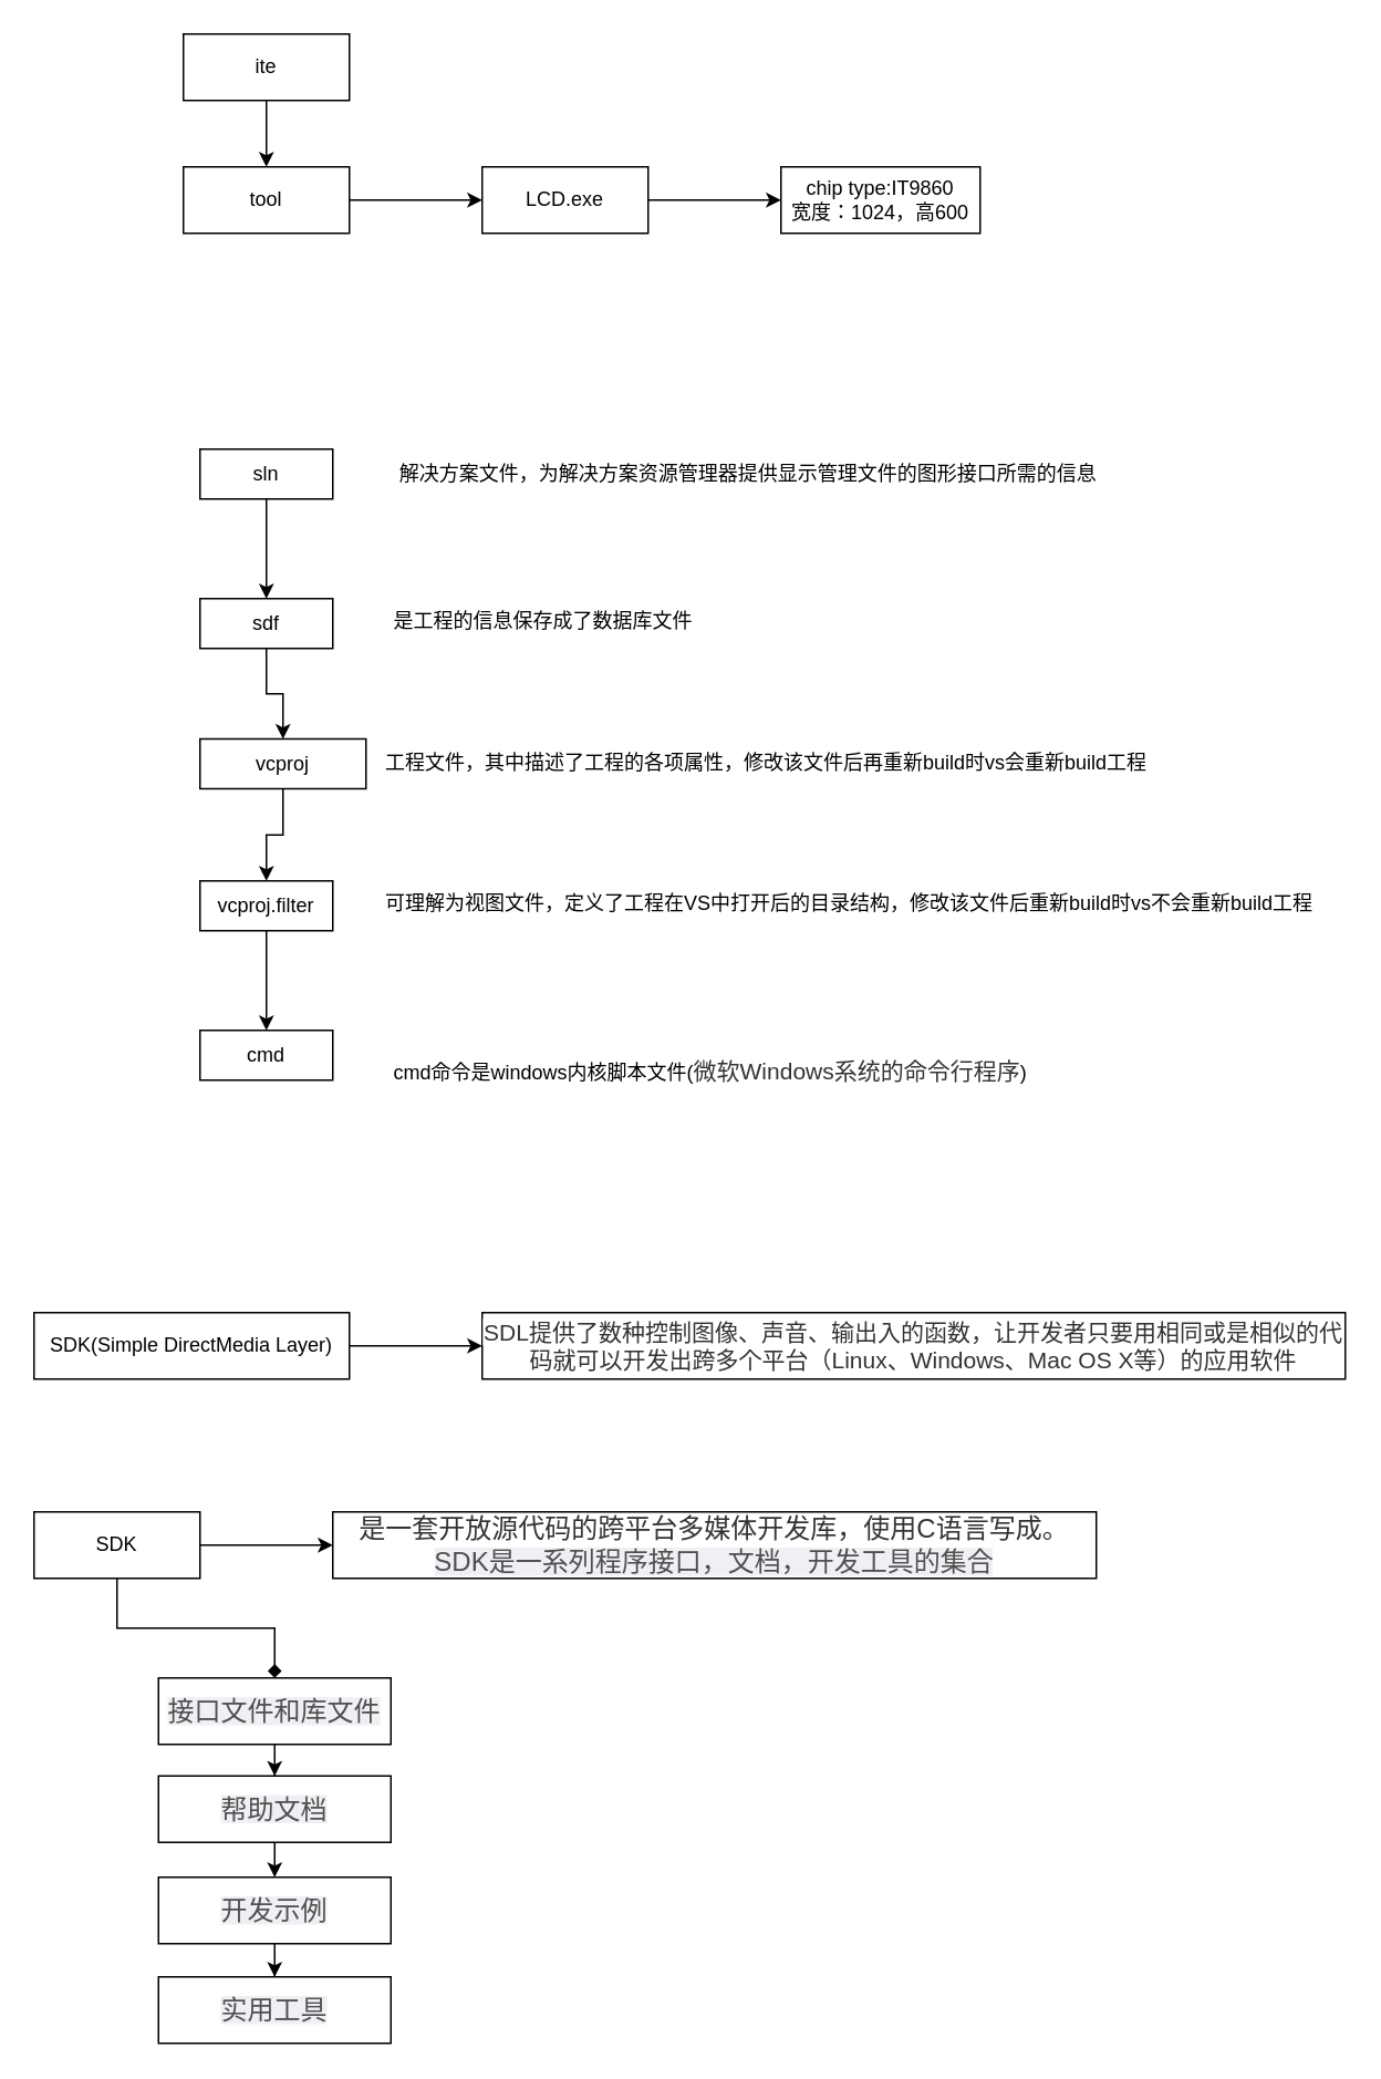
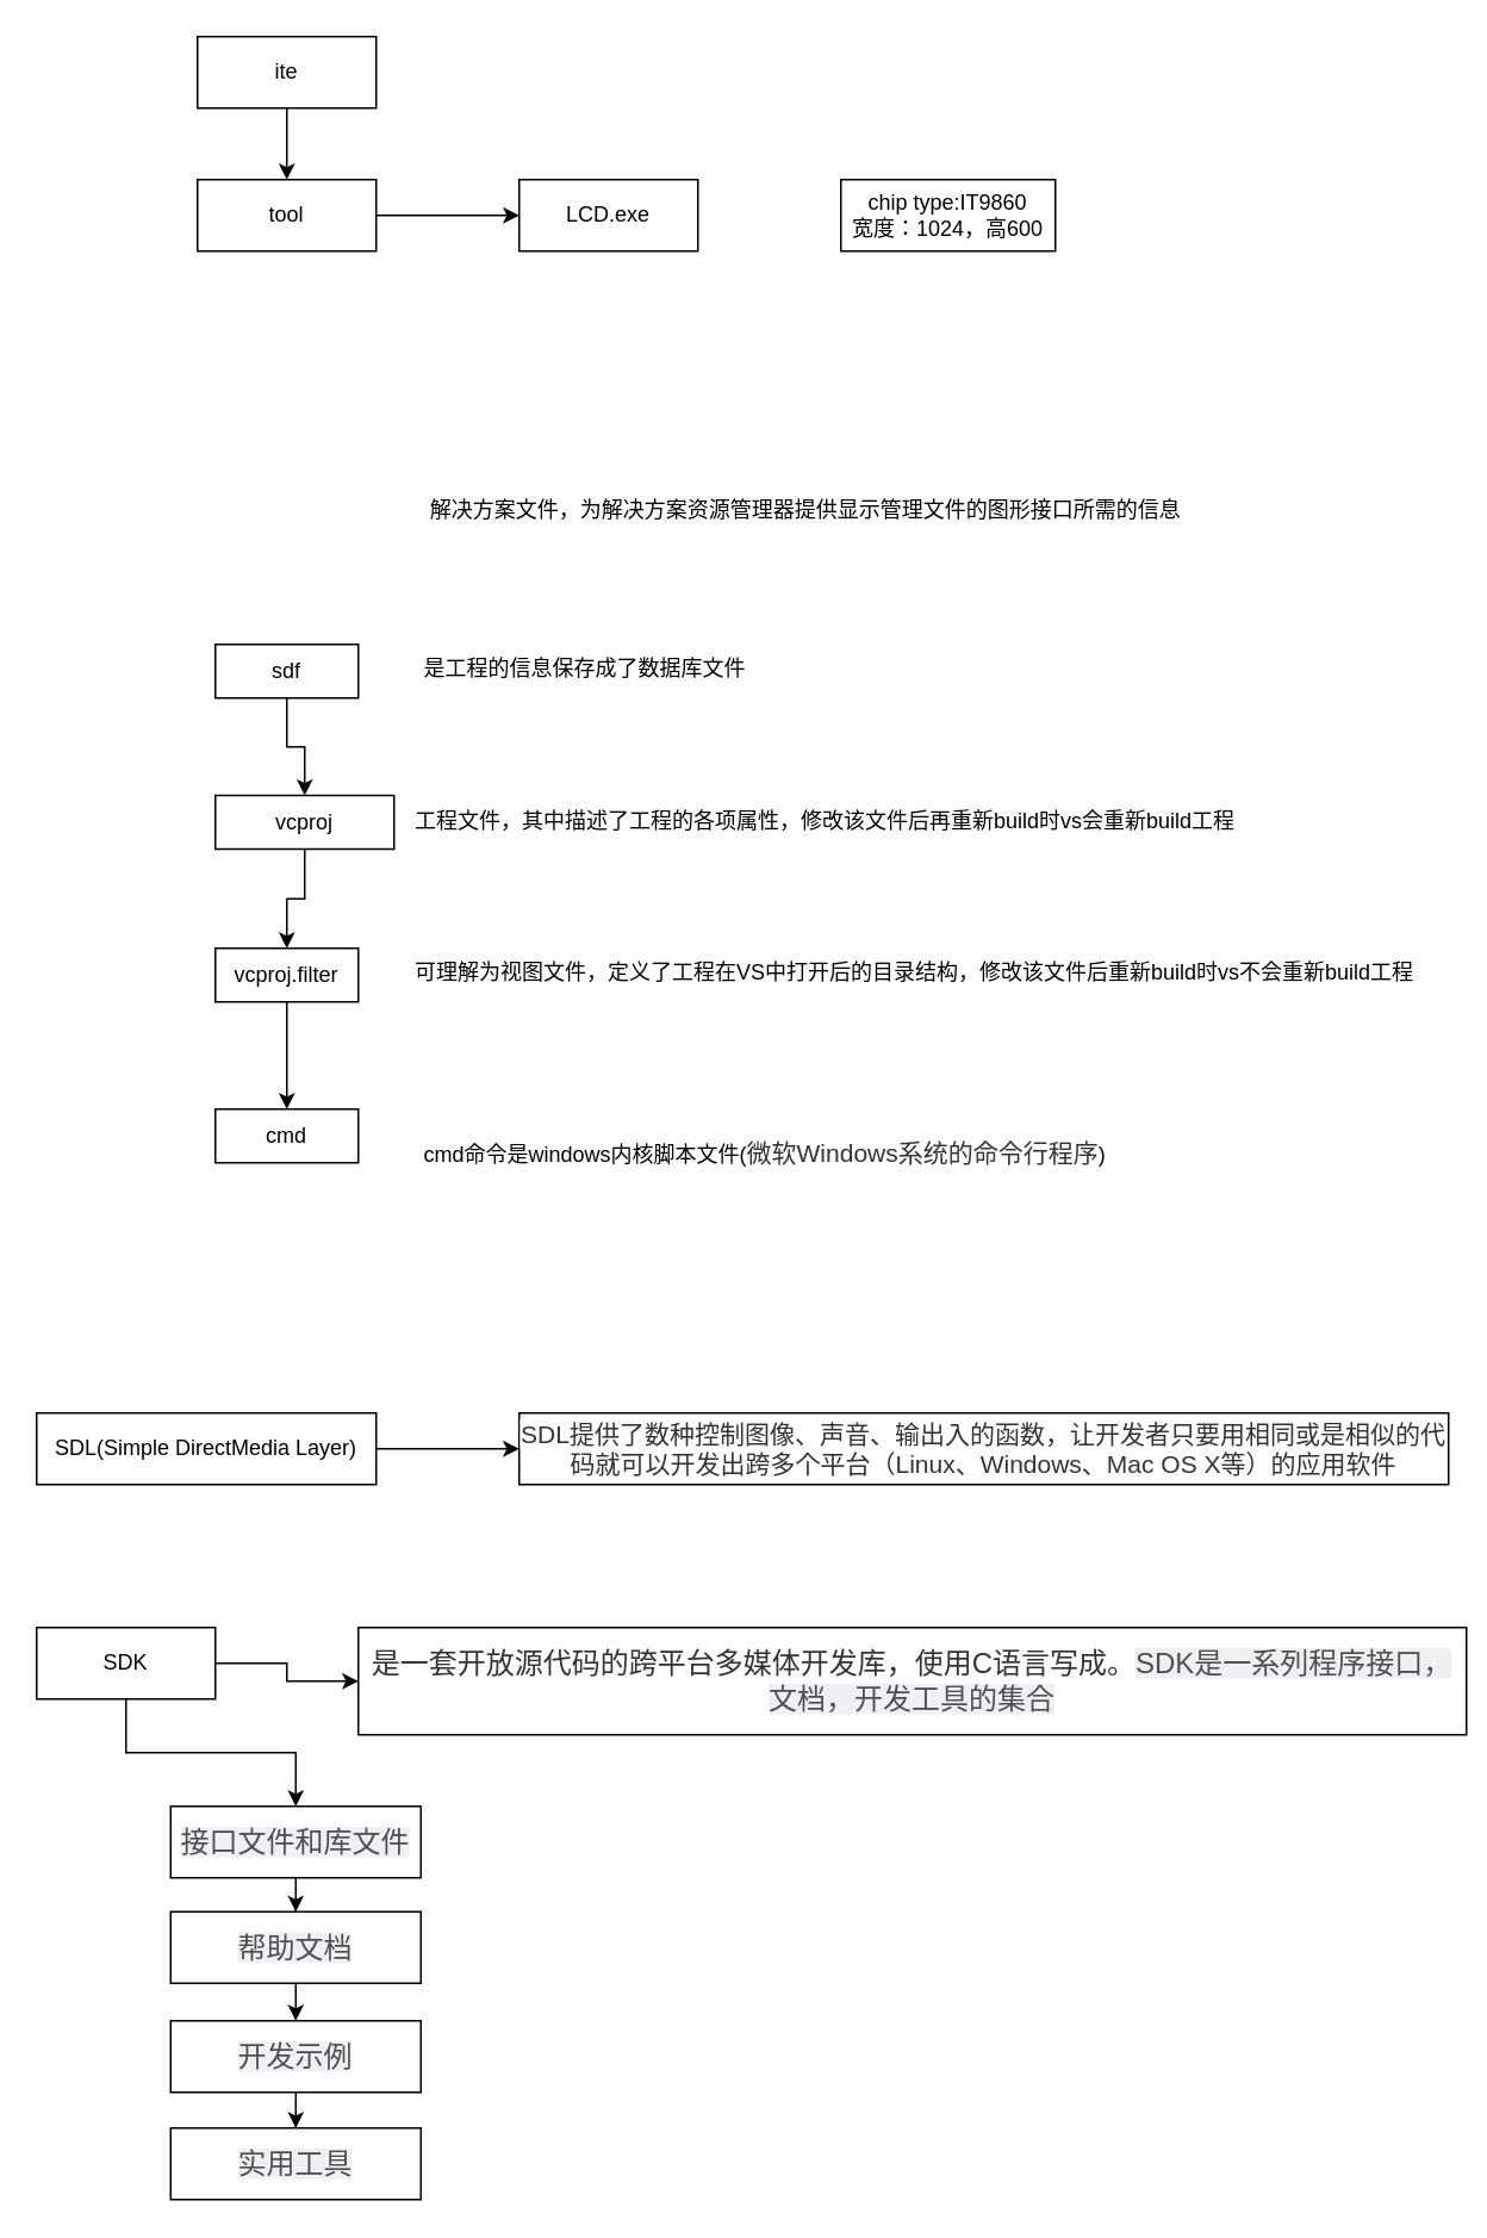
- <mxCell id="6" value="" style="edgeStyle=orthogonalEdgeStyle;rounded=0;orthogonalLoop=1;jettySize=auto;html=1;" parent="1" source="7" target="8" edge="1"><mxGeometry relative="1" as="geometry" /></mxCell>
- <mxCell id="10" value="sln" style="whiteSpace=wrap;html=1;" parent="1" vertex="1"><mxGeometry x="120" y="270" width="80" height="30" as="geometry" /></mxCell>
- <mxCell id="9" value="" style="edgeStyle=orthogonalEdgeStyle;rounded=0;orthogonalLoop=1;jettySize=auto;html=1;" parent="1" source="10" target="12" edge="1"><mxGeometry relative="1" as="geometry" /></mxCell>
- <mxCell id="24" value="SDK(Simple DirectMedia Layer)" style="whiteSpace=wrap;html=1;" vertex="1" parent="1"><mxGeometry x="20" y="790" width="190" height="40" as="geometry" /></mxCell>
+ <mxCell id="24" value="SDL(Simple DirectMedia Layer)" style="whiteSpace=wrap;html=1;" vertex="1" parent="1"><mxGeometry x="20" y="790" width="190" height="40" as="geometry" /></mxCell>
- <mxCell id="29" value="&lt;span style=&quot;color: rgb(51 , 51 , 51) ; font-family: &amp;#34;pingfang sc&amp;#34; , &amp;#34;lantinghei sc&amp;#34; , &amp;#34;microsoft yahei&amp;#34; , &amp;#34;arial&amp;#34; , , sans-serif , &amp;#34;tahoma&amp;#34; ; font-size: 16px ; background-color: rgb(255 , 255 , 255)&quot;&gt;是一套开放源代码的跨平台多媒体开发库&lt;/span&gt;&lt;span style=&quot;color: rgb(51 , 51 , 51) ; font-family: &amp;#34;pingfang sc&amp;#34; , &amp;#34;lantinghei sc&amp;#34; , &amp;#34;microsoft yahei&amp;#34; , &amp;#34;arial&amp;#34; , , sans-serif , &amp;#34;tahoma&amp;#34; ; font-size: 16px ; background-color: rgb(255 , 255 , 255)&quot;&gt;，使用C语言写成。&lt;/span&gt;&lt;span style=&quot;color: rgb(79 , 79 , 79) ; font-family: , &amp;#34;sf ui text&amp;#34; , &amp;#34;arial&amp;#34; , &amp;#34;pingfang sc&amp;#34; , &amp;#34;hiragino sans gb&amp;#34; , &amp;#34;microsoft yahei&amp;#34; , &amp;#34;wenquanyi micro hei&amp;#34; , sans-serif , &amp;#34;simhei&amp;#34; , &amp;#34;simsun&amp;#34; ; font-size: 16px ; background-color: rgb(238 , 240 , 244)&quot;&gt;SDK是一系列程序接口，文档，开发工具的集合&lt;/span&gt;" style="whiteSpace=wrap;html=1;" vertex="1" parent="1"><mxGeometry x="200" y="910" width="460" height="40" as="geometry" /></mxCell>
+ <mxCell id="29" value="&lt;span style=&quot;color: rgb(51 , 51 , 51) ; font-family: &amp;#34;pingfang sc&amp;#34; , &amp;#34;lantinghei sc&amp;#34; , &amp;#34;microsoft yahei&amp;#34; , &amp;#34;arial&amp;#34; , , sans-serif , &amp;#34;tahoma&amp;#34; ; font-size: 16px ; background-color: rgb(255 , 255 , 255)&quot;&gt;是一套开放源代码的跨平台多媒体开发库&lt;/span&gt;&lt;span style=&quot;color: rgb(51 , 51 , 51) ; font-family: &amp;#34;pingfang sc&amp;#34; , &amp;#34;lantinghei sc&amp;#34; , &amp;#34;microsoft yahei&amp;#34; , &amp;#34;arial&amp;#34; , , sans-serif , &amp;#34;tahoma&amp;#34; ; font-size: 16px ; background-color: rgb(255 , 255 , 255)&quot;&gt;，使用C语言写成。&lt;/span&gt;&lt;span style=&quot;color: rgb(79 , 79 , 79) ; font-family: , &amp;#34;sf ui text&amp;#34; , &amp;#34;arial&amp;#34; , &amp;#34;pingfang sc&amp;#34; , &amp;#34;hiragino sans gb&amp;#34; , &amp;#34;microsoft yahei&amp;#34; , &amp;#34;wenquanyi micro hei&amp;#34; , sans-serif , &amp;#34;simhei&amp;#34; , &amp;#34;simsun&amp;#34; ; font-size: 16px ; background-color: rgb(238 , 240 , 244)&quot;&gt;SDK是一系列程序接口，文档，开发工具的集合&lt;/span&gt;" style="whiteSpace=wrap;html=1;" vertex="1" parent="1"><mxGeometry x="200" y="910" width="620" height="60" as="geometry" /></mxCell>
- <mxCell id="26" value="" style="edgeStyle=orthogonalEdgeStyle;rounded=0;orthogonalLoop=1;jettySize=auto;html=1;endArrow=diamond;" edge="1" parent="1" source="27" target="31"><mxGeometry relative="1" as="geometry" /></mxCell>
+ <mxCell id="26" value="" style="edgeStyle=orthogonalEdgeStyle;rounded=0;orthogonalLoop=1;jettySize=auto;html=1;" edge="1" parent="1" source="27" target="31"><mxGeometry relative="1" as="geometry" /></mxCell>
